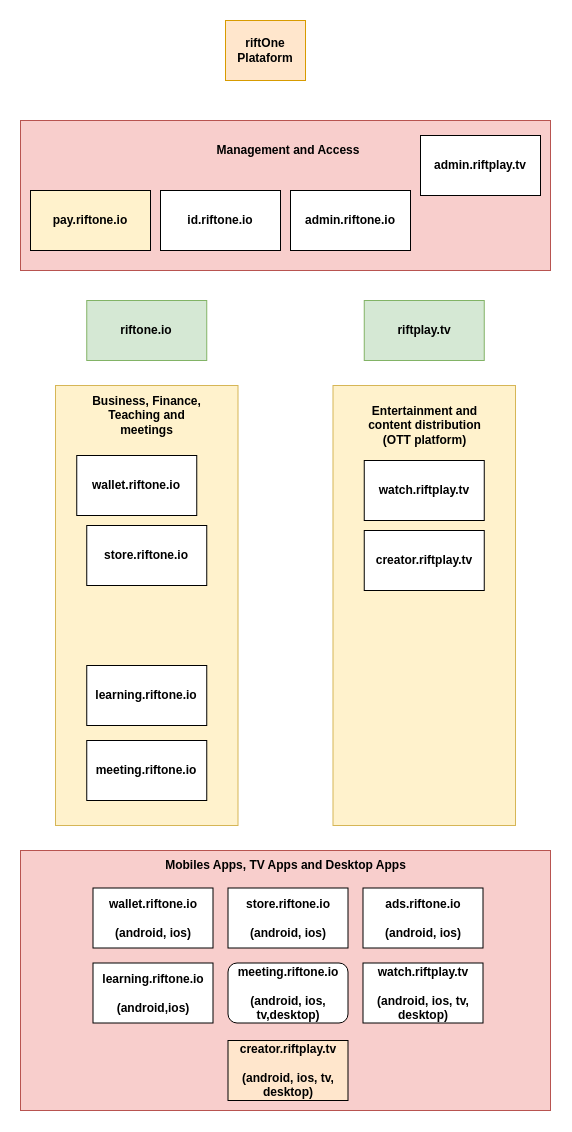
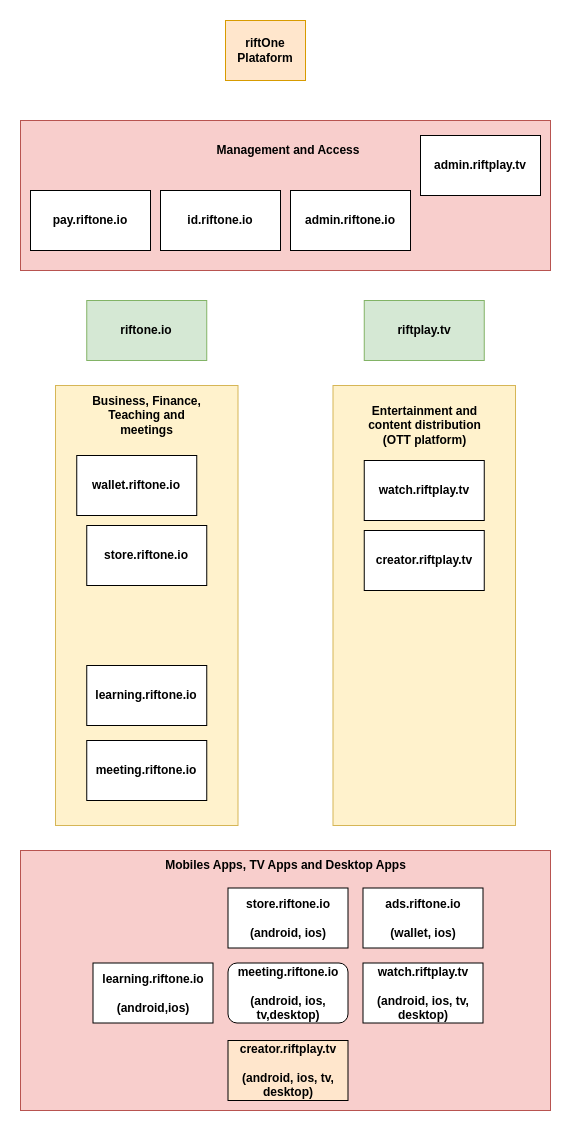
- <mxCell id="20" value="pay.riftone.io" style="rounded=0;whiteSpace=wrap;html=1;fontStyle=1;fillColor=#fff2cc;" vertex="1" parent="1"><mxGeometry x="30" y="190" width="120" height="60" as="geometry" /></mxCell>
+ <mxCell id="20" value="pay.riftone.io" style="rounded=0;whiteSpace=wrap;html=1;fontStyle=1" vertex="1" parent="1"><mxGeometry x="30" y="190" width="120" height="60" as="geometry" /></mxCell>
- <mxCell id="23" value="&lt;div&gt;wallet.riftone.io&lt;/div&gt;&lt;div&gt;&lt;br&gt;&lt;/div&gt;&lt;div&gt;(android, ios)&lt;/div&gt;" style="rounded=0;whiteSpace=wrap;html=1;fontStyle=1" vertex="1" parent="1"><mxGeometry x="92.5" y="887.5" width="120" height="60" as="geometry" /></mxCell>
- <mxCell id="25" value="&lt;div&gt;ads.riftone.io&lt;/div&gt;&lt;div&gt;&lt;br&gt;&lt;/div&gt;&lt;div&gt;(android, ios)&lt;br&gt;&lt;/div&gt;" style="rounded=0;whiteSpace=wrap;html=1;fontStyle=1" vertex="1" parent="1"><mxGeometry x="362.5" y="887.5" width="120" height="60" as="geometry" /></mxCell>
+ <mxCell id="25" value="&lt;div&gt;ads.riftone.io&lt;/div&gt;&lt;div&gt;&lt;br&gt;&lt;/div&gt;&lt;div&gt;(wallet, ios)&lt;br&gt;&lt;/div&gt;" style="rounded=0;whiteSpace=wrap;html=1;fontStyle=1" vertex="1" parent="1"><mxGeometry x="362.5" y="887.5" width="120" height="60" as="geometry" /></mxCell>
